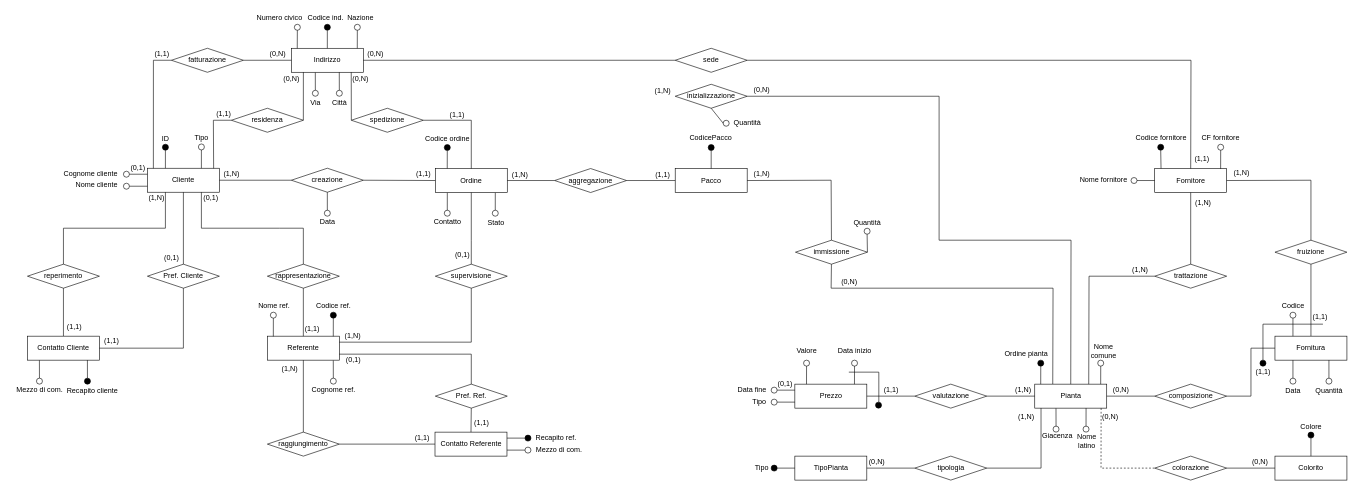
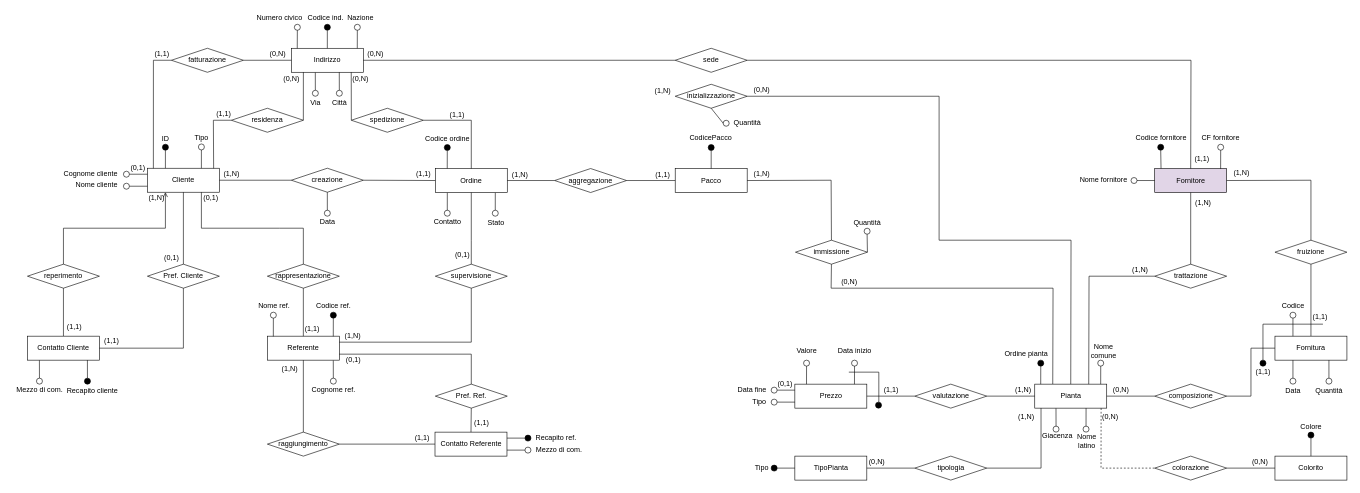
- <mxCell id="89" value="Fornitore" style="rounded=0;whiteSpace=wrap;html=1;strokeWidth=1;perimeterSpacing=0;" parent="1" vertex="1"><mxGeometry x="1924.5" y="280.5" width="120" height="40" as="geometry" /></mxCell>
+ <mxCell id="89" value="Fornitore" style="rounded=0;whiteSpace=wrap;html=1;strokeWidth=1;perimeterSpacing=0;fillColor=#e1d5e7;" parent="1" vertex="1"><mxGeometry x="1924.5" y="280.5" width="120" height="40" as="geometry" /></mxCell>
- <mxCell id="137" value="" style="endArrow=none;html=1;rounded=0;entryX=0.25;entryY=1;entryDx=0;entryDy=0;exitX=0.5;exitY=0;exitDx=0;exitDy=0;" parent="1" source="135" target="2" edge="1"><mxGeometry width="50" height="50" relative="1" as="geometry"><mxPoint x="135" y="450" as="sourcePoint" /><mxPoint x="185" y="400" as="targetPoint" /><Array as="points"><mxPoint x="105" y="380" /><mxPoint x="275" y="380" /></Array></mxGeometry></mxCell>
+ <mxCell id="137" value="" style="endArrow=open;html=1;rounded=0;entryX=0.25;entryY=1;entryDx=0;entryDy=0;exitX=0.5;exitY=0;exitDx=0;exitDy=0;" parent="1" source="135" target="2" edge="1"><mxGeometry width="50" height="50" relative="1" as="geometry"><mxPoint x="135" y="450" as="sourcePoint" /><mxPoint x="185" y="400" as="targetPoint" /><Array as="points"><mxPoint x="105" y="380" /><mxPoint x="275" y="380" /></Array></mxGeometry></mxCell>
